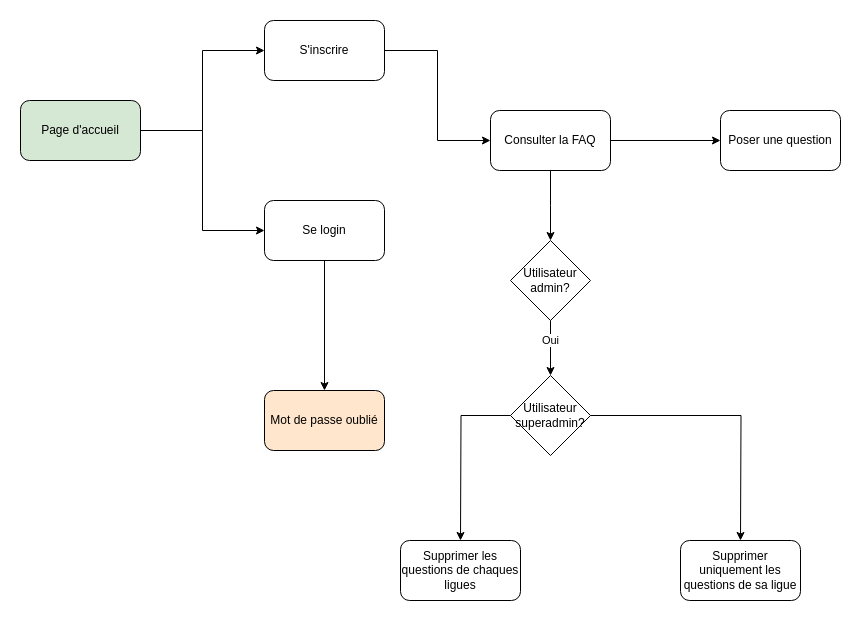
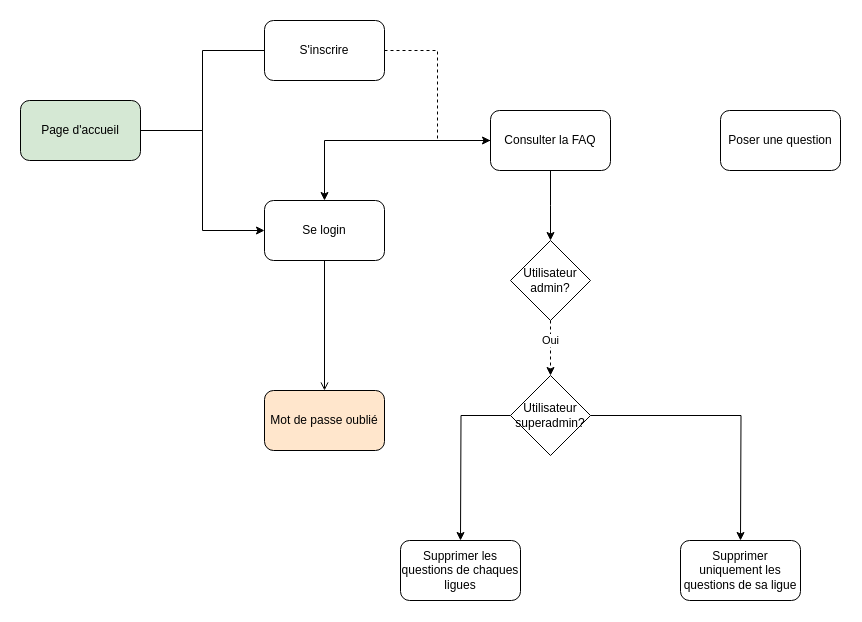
- <mxCell id="2" style="edgeStyle=orthogonalEdgeStyle;rounded=0;orthogonalLoop=1;jettySize=auto;html=1;entryX=0;entryY=0.5;entryDx=0;entryDy=0;" edge="1" parent="1" source="4" target="6"><mxGeometry relative="1" as="geometry" /></mxCell>
+ <mxCell id="2" style="edgeStyle=orthogonalEdgeStyle;rounded=0;orthogonalLoop=1;jettySize=auto;html=1;entryX=0;entryY=0.5;entryDx=0;entryDy=0;endArrow=none;" edge="1" parent="1" source="4" target="6"><mxGeometry relative="1" as="geometry" /></mxCell>
- <mxCell id="5" style="edgeStyle=orthogonalEdgeStyle;rounded=0;orthogonalLoop=1;jettySize=auto;html=1;entryX=0;entryY=0.5;entryDx=0;entryDy=0;" edge="1" parent="1" source="6" target="11"><mxGeometry relative="1" as="geometry" /></mxCell>
+ <mxCell id="5" style="edgeStyle=orthogonalEdgeStyle;rounded=0;orthogonalLoop=1;jettySize=auto;html=1;entryX=0;entryY=0.5;entryDx=0;entryDy=0;dashed=1;" edge="1" parent="1" source="6" target="11"><mxGeometry relative="1" as="geometry" /></mxCell>
- <mxCell id="9" style="edgeStyle=orthogonalEdgeStyle;rounded=0;orthogonalLoop=1;jettySize=auto;html=1;" edge="1" parent="1" source="11" target="12"><mxGeometry relative="1" as="geometry" /></mxCell>
+ <mxCell id="9" style="edgeStyle=orthogonalEdgeStyle;rounded=0;orthogonalLoop=1;jettySize=auto;html=1;" edge="1" parent="1" source="11" target="8"><mxGeometry relative="1" as="geometry" /></mxCell>
- <mxCell id="14" style="edgeStyle=orthogonalEdgeStyle;rounded=0;orthogonalLoop=1;jettySize=auto;html=1;exitX=0.5;exitY=1;exitDx=0;exitDy=0;entryX=0.5;entryY=0;entryDx=0;entryDy=0;" edge="1" parent="1" source="16" target="19"><mxGeometry relative="1" as="geometry" /></mxCell>
+ <mxCell id="14" style="edgeStyle=orthogonalEdgeStyle;rounded=0;orthogonalLoop=1;jettySize=auto;html=1;exitX=0.5;exitY=1;exitDx=0;exitDy=0;entryX=0.5;entryY=0;entryDx=0;entryDy=0;dashed=1;" edge="1" parent="1" source="16" target="19"><mxGeometry relative="1" as="geometry" /></mxCell>
- <mxCell id="7" style="edgeStyle=orthogonalEdgeStyle;rounded=0;orthogonalLoop=1;jettySize=auto;html=1;entryX=0.5;entryY=0;entryDx=0;entryDy=0;" edge="1" parent="1" source="8" target="13"><mxGeometry relative="1" as="geometry" /></mxCell>
+ <mxCell id="7" style="edgeStyle=orthogonalEdgeStyle;rounded=0;orthogonalLoop=1;jettySize=auto;html=1;entryX=0.5;entryY=0;entryDx=0;entryDy=0;endArrow=open;" edge="1" parent="1" source="8" target="13"><mxGeometry relative="1" as="geometry" /></mxCell>
